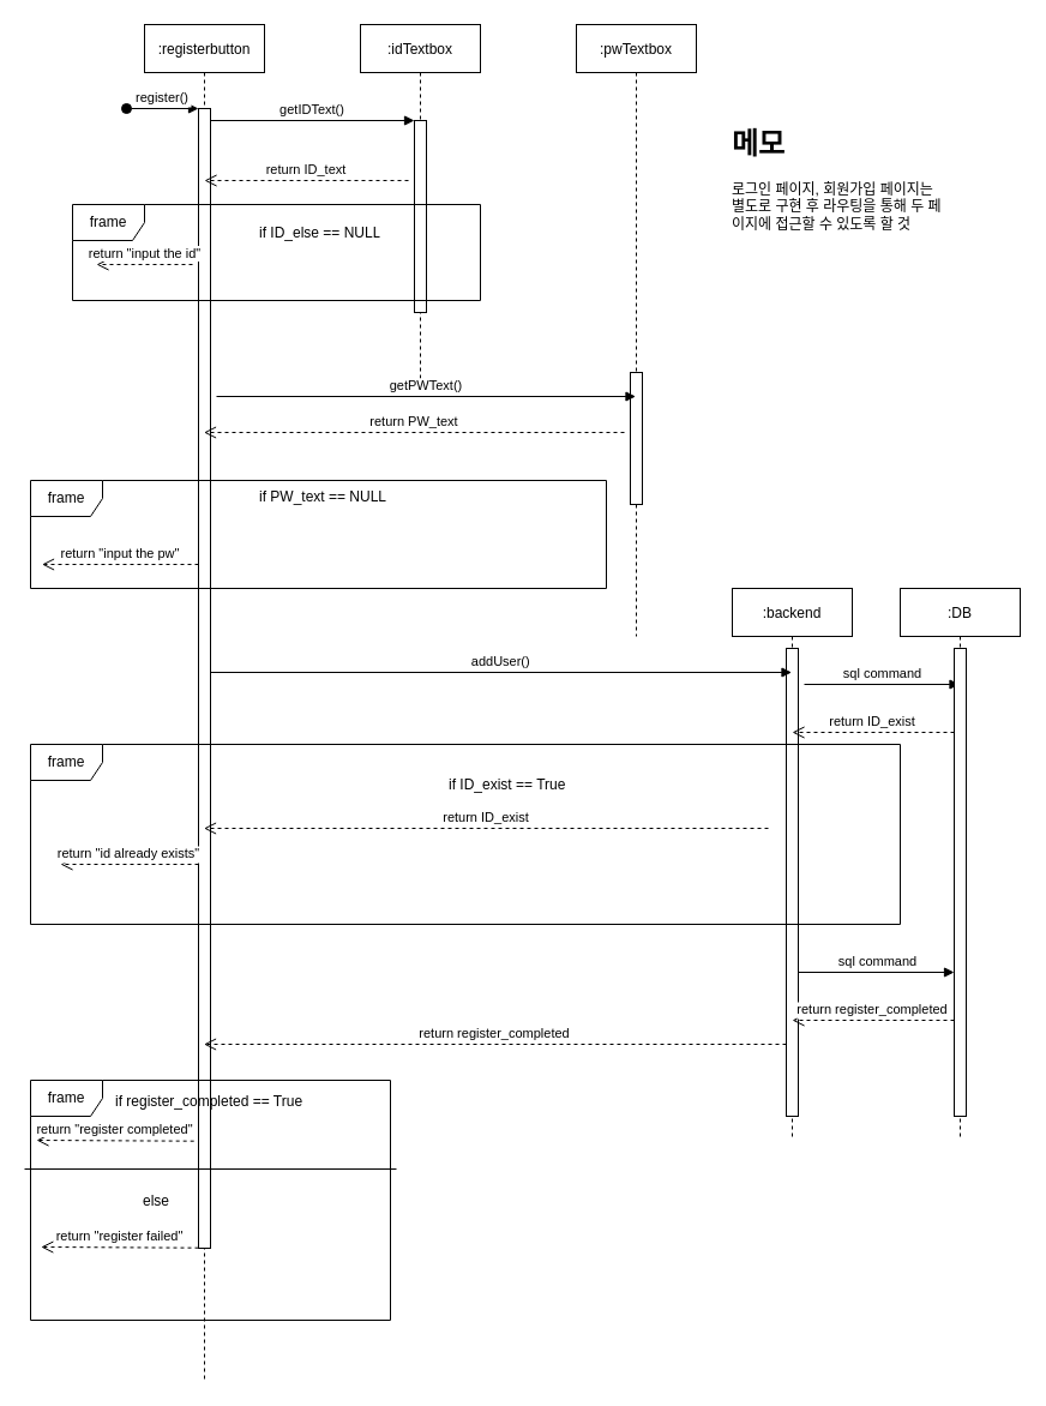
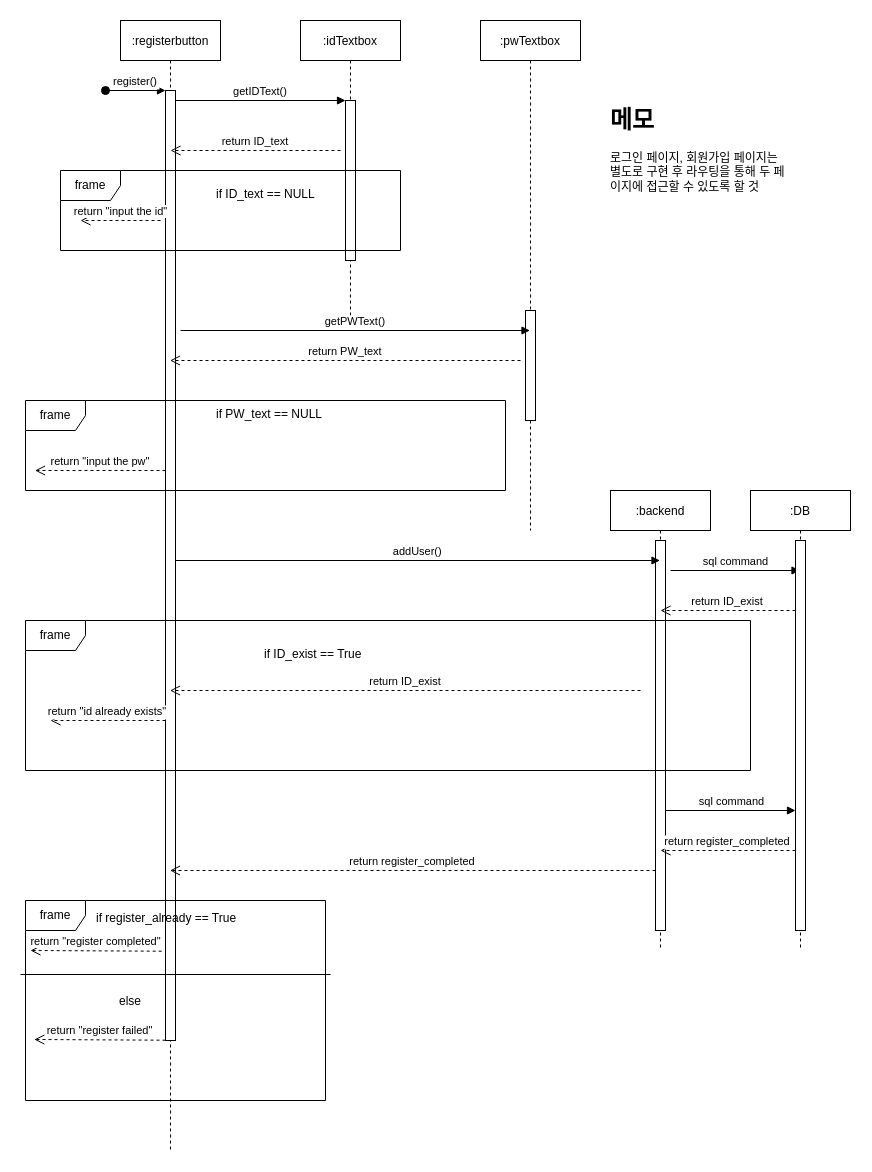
- <mxCell id="16" value="if ID_else == NULL" style="text;strokeColor=none;fillColor=none;align=left;verticalAlign=top;spacingLeft=4;spacingRight=4;overflow=hidden;rotatable=0;points=[[0,0.5],[1,0.5]];portConstraint=eastwest;" parent="1" vertex="1"><mxGeometry x="210" y="180" width="110" height="26" as="geometry" /></mxCell>
+ <mxCell id="16" value="if ID_text == NULL" style="text;strokeColor=none;fillColor=none;align=left;verticalAlign=top;spacingLeft=4;spacingRight=4;overflow=hidden;rotatable=0;points=[[0,0.5],[1,0.5]];portConstraint=eastwest;" parent="1" vertex="1"><mxGeometry x="210" y="180" width="110" height="26" as="geometry" /></mxCell>
- <mxCell id="32" value="if ID_exist == True" style="text;strokeColor=none;fillColor=none;align=left;verticalAlign=top;spacingLeft=4;spacingRight=4;overflow=hidden;rotatable=0;points=[[0,0.5],[1,0.5]];portConstraint=eastwest;" parent="1" vertex="1"><mxGeometry x="368" y="640" width="115" height="26" as="geometry" /></mxCell>
+ <mxCell id="32" value="if ID_exist == True" style="text;strokeColor=none;fillColor=none;align=left;verticalAlign=top;spacingLeft=4;spacingRight=4;overflow=hidden;rotatable=0;points=[[0,0.5],[1,0.5]];portConstraint=eastwest;" parent="1" vertex="1"><mxGeometry x="258" y="640" width="115" height="26" as="geometry" /></mxCell>
- <mxCell id="36" value="if register_completed == True" style="text;strokeColor=none;fillColor=none;align=left;verticalAlign=top;spacingLeft=4;spacingRight=4;overflow=hidden;rotatable=0;points=[[0,0.5],[1,0.5]];portConstraint=eastwest;" parent="1" vertex="1"><mxGeometry x="90" y="904" width="170" height="26" as="geometry" /></mxCell>
+ <mxCell id="36" value="if register_already == True" style="text;strokeColor=none;fillColor=none;align=left;verticalAlign=top;spacingLeft=4;spacingRight=4;overflow=hidden;rotatable=0;points=[[0,0.5],[1,0.5]];portConstraint=eastwest;" parent="1" vertex="1"><mxGeometry x="90" y="904" width="170" height="26" as="geometry" /></mxCell>
